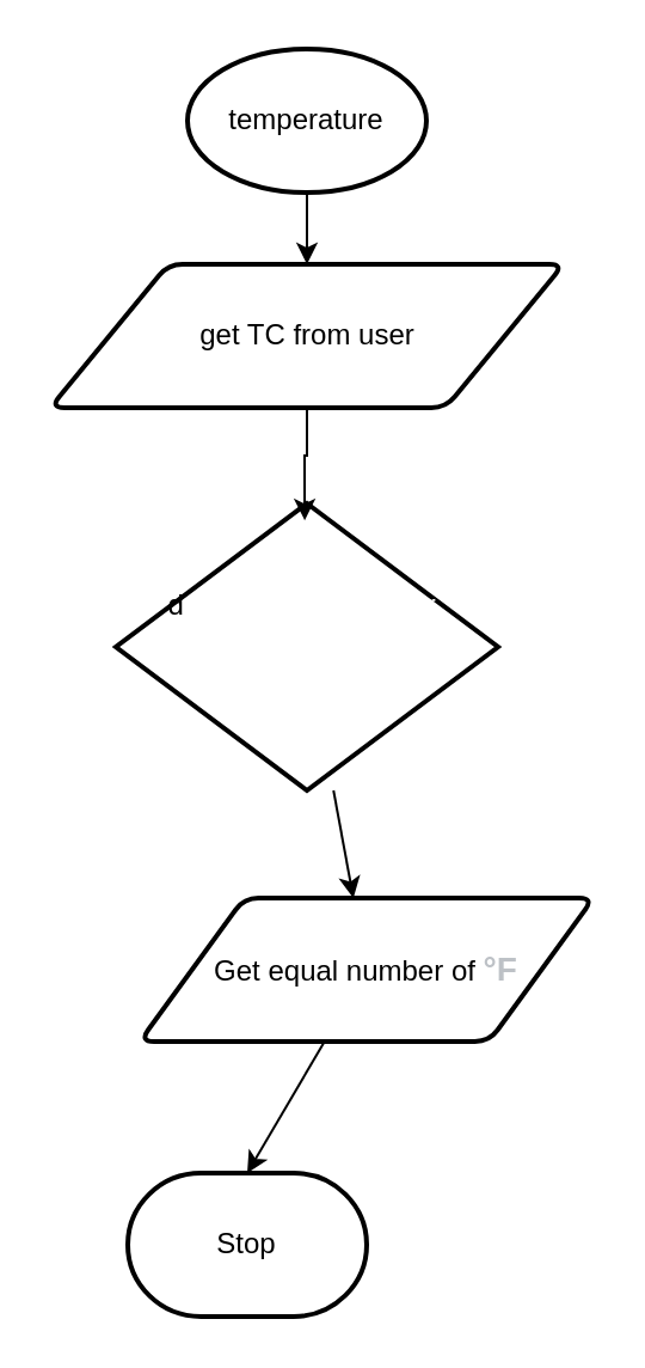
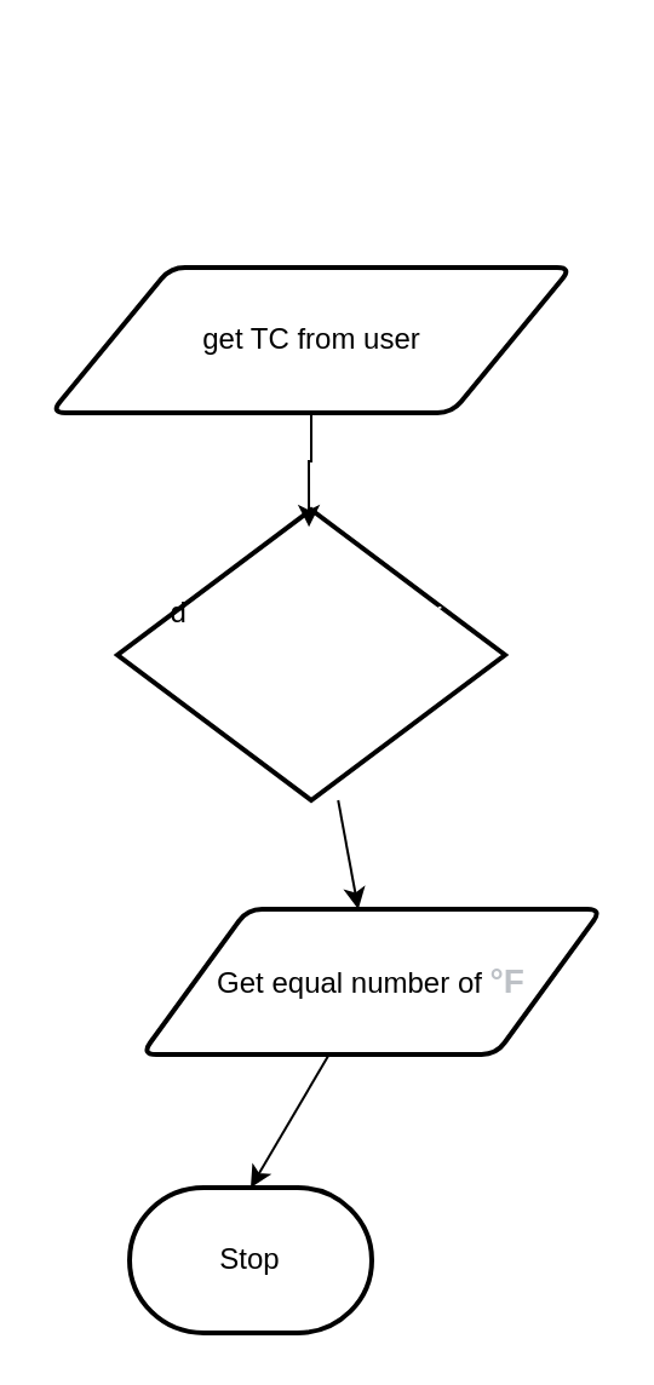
- <mxCell id="3" value="temperature" style="strokeWidth=2;html=1;shape=mxgraph.flowchart.start_1;whiteSpace=wrap;" vertex="1" parent="1"><mxGeometry x="78" y="20" width="100" height="60" as="geometry" /></mxCell>
- <mxCell id="2" style="edgeStyle=none;html=1;" edge="1" parent="1" source="3" target="10"><mxGeometry relative="1" as="geometry" /></mxCell>
